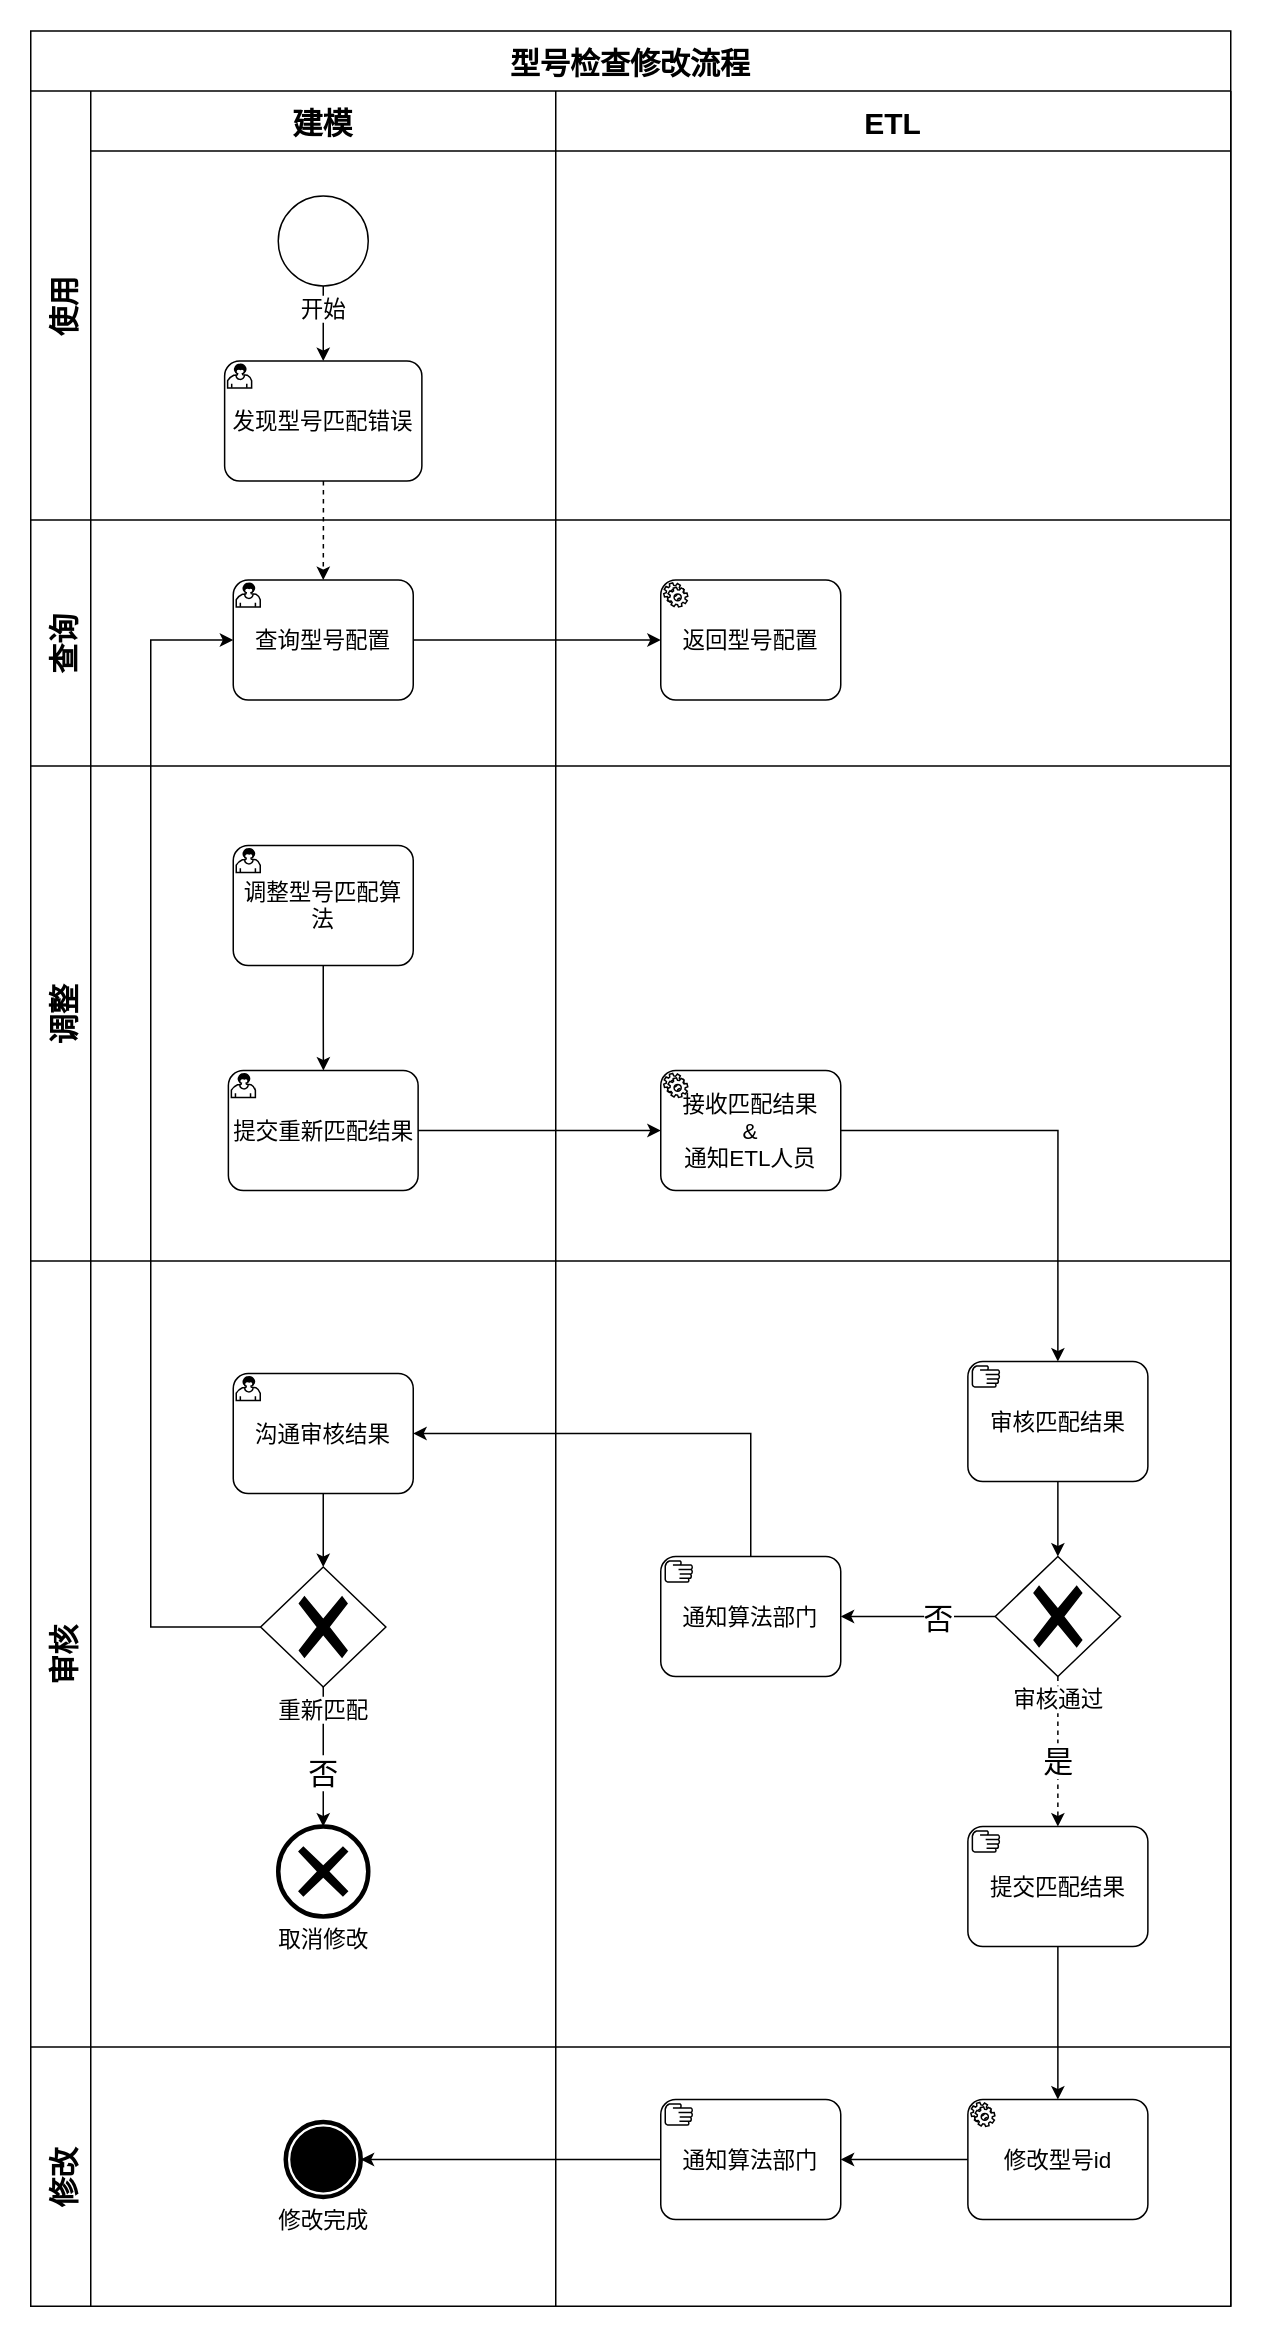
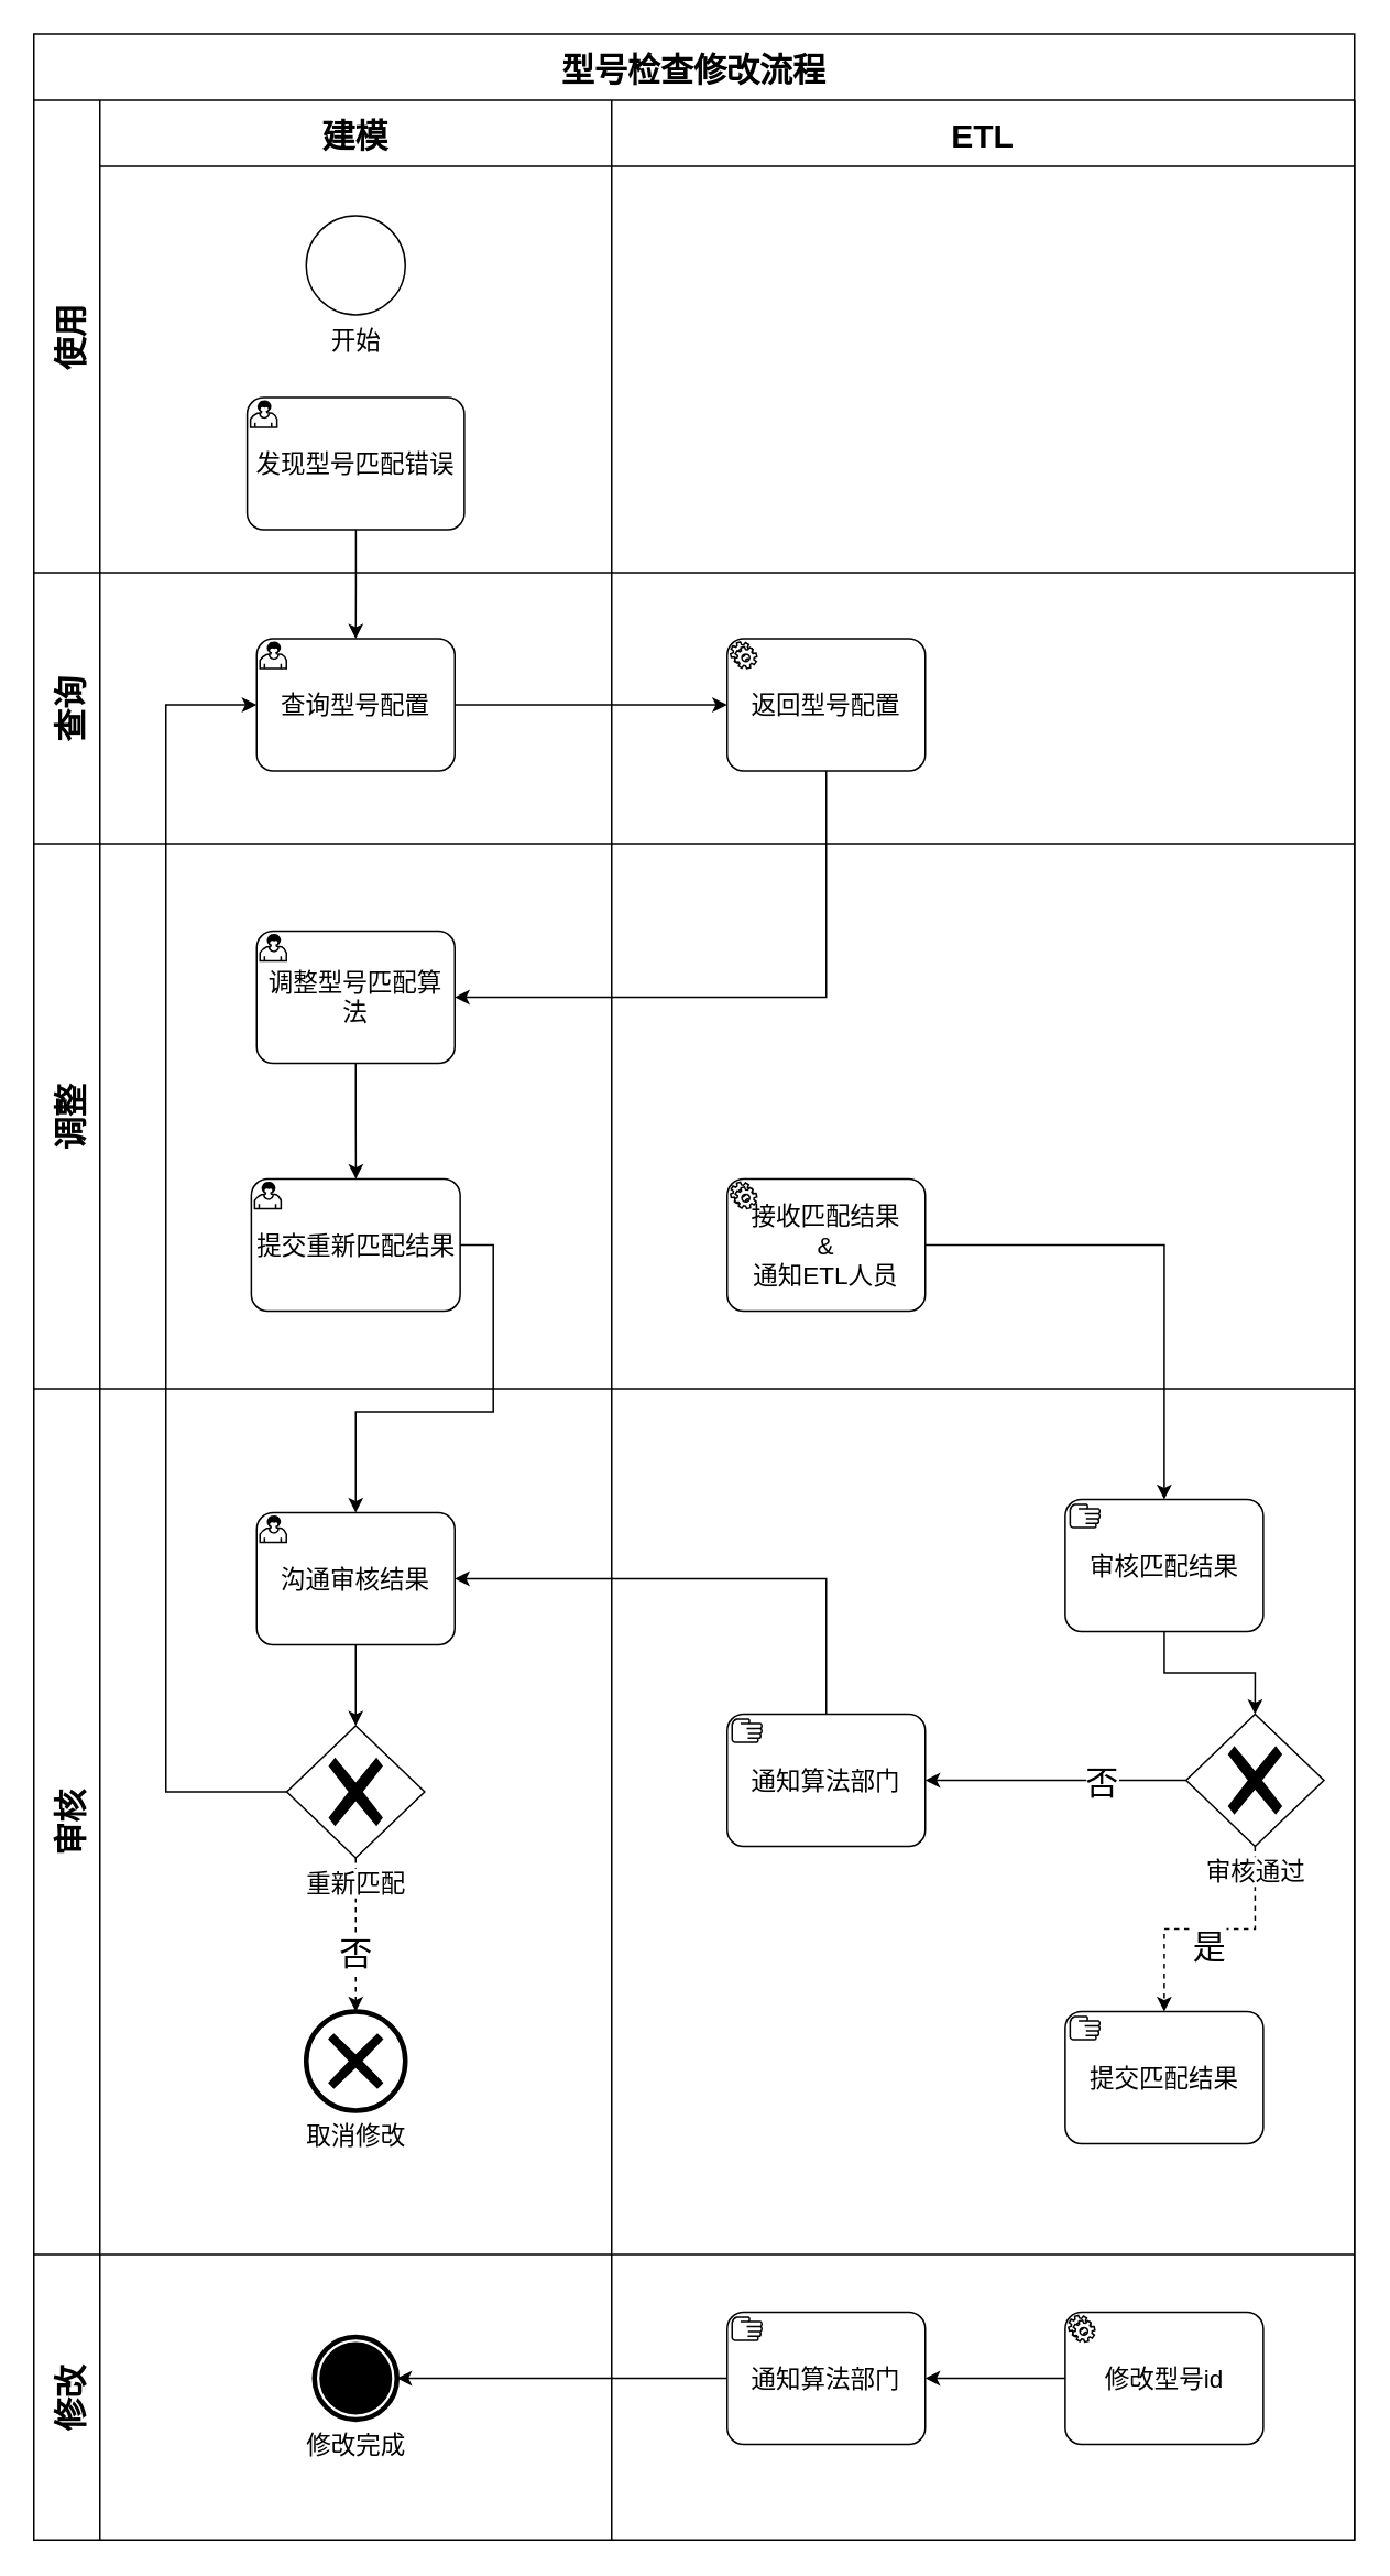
- <mxCell id="6" value="" style="edgeStyle=orthogonalEdgeStyle;rounded=0;orthogonalLoop=1;jettySize=auto;html=1;entryX=0.5;entryY=0;entryDx=0;entryDy=0;entryPerimeter=0;" edge="1" parent="5" source="7" target="8"><mxGeometry relative="1" as="geometry"><mxPoint x="173.5" y="160" as="targetPoint" /></mxGeometry></mxCell>
- <mxCell id="3" value="" style="edgeStyle=orthogonalEdgeStyle;rounded=0;orthogonalLoop=1;jettySize=auto;html=1;dashed=1;" edge="1" parent="2" source="8" target="13"><mxGeometry relative="1" as="geometry" /></mxCell>
+ <mxCell id="3" value="" style="edgeStyle=orthogonalEdgeStyle;rounded=0;orthogonalLoop=1;jettySize=auto;html=1;" edge="1" parent="2" source="8" target="13"><mxGeometry relative="1" as="geometry" /></mxCell>
+ <mxCell id="48" style="edgeStyle=orthogonalEdgeStyle;rounded=0;orthogonalLoop=1;jettySize=auto;html=1;exitX=0.5;exitY=1;exitDx=0;exitDy=0;exitPerimeter=0;entryX=1;entryY=0.5;entryDx=0;entryDy=0;entryPerimeter=0;" edge="1" parent="2" source="15" target="21"><mxGeometry relative="1" as="geometry" /></mxCell>
- <mxCell id="26" style="edgeStyle=orthogonalEdgeStyle;rounded=0;orthogonalLoop=1;jettySize=auto;html=1;exitX=1;exitY=0.5;exitDx=0;exitDy=0;exitPerimeter=0;entryX=0;entryY=0.5;entryDx=0;entryDy=0;entryPerimeter=0;" edge="1" parent="18" source="22" target="24"><mxGeometry relative="1" as="geometry" /></mxCell>
+ <mxCell id="26" style="edgeStyle=orthogonalEdgeStyle;rounded=0;orthogonalLoop=1;jettySize=auto;html=1;exitX=1;exitY=0.5;exitDx=0;exitDy=0;exitPerimeter=0;" edge="1" parent="18" source="22" target="31"><mxGeometry relative="1" as="geometry" /></mxCell>
- <mxCell id="42" value="&lt;font style=&quot;font-size: 15px;&quot;&gt;审核通过&lt;/font&gt;" style="points=[[0.25,0.25,0],[0.5,0,0],[0.75,0.25,0],[1,0.5,0],[0.75,0.75,0],[0.5,1,0],[0.25,0.75,0],[0,0.5,0]];shape=mxgraph.bpmn.gateway2;html=1;verticalLabelPosition=bottom;labelBackgroundColor=#ffffff;verticalAlign=top;align=center;perimeter=rhombusPerimeter;outlineConnect=0;outline=none;symbol=none;gwType=exclusive;" vertex="1" parent="36"><mxGeometry x="293" y="197" width="83.5" height="80" as="geometry" /></mxCell>
+ <mxCell id="42" value="&lt;font style=&quot;font-size: 15px;&quot;&gt;审核通过&lt;/font&gt;" style="points=[[0.25,0.25,0],[0.5,0,0],[0.75,0.25,0],[1,0.5,0],[0.75,0.75,0],[0.5,1,0],[0.25,0.75,0],[0,0.5,0]];shape=mxgraph.bpmn.gateway2;html=1;verticalLabelPosition=bottom;labelBackgroundColor=#ffffff;verticalAlign=top;align=center;perimeter=rhombusPerimeter;outlineConnect=0;outline=none;symbol=none;gwType=exclusive;" vertex="1" parent="36"><mxGeometry x="348" y="197" width="83.5" height="80" as="geometry" /></mxCell>
- <mxCell id="32" style="edgeStyle=orthogonalEdgeStyle;rounded=0;orthogonalLoop=1;jettySize=auto;html=1;exitX=0.5;exitY=1;exitDx=0;exitDy=0;exitPerimeter=0;" edge="1" parent="29" source="34" target="35"><mxGeometry relative="1" as="geometry" /></mxCell>
+ <mxCell id="32" style="edgeStyle=orthogonalEdgeStyle;rounded=0;orthogonalLoop=1;jettySize=auto;html=1;exitX=0.5;exitY=1;exitDx=0;exitDy=0;exitPerimeter=0;dashed=1;" edge="1" parent="29" source="34" target="35"><mxGeometry relative="1" as="geometry" /></mxCell>
- <mxCell id="27" style="edgeStyle=orthogonalEdgeStyle;rounded=0;orthogonalLoop=1;jettySize=auto;html=1;exitX=0.5;exitY=1;exitDx=0;exitDy=0;exitPerimeter=0;" edge="1" parent="2" source="44" target="54"><mxGeometry relative="1" as="geometry" /></mxCell>
